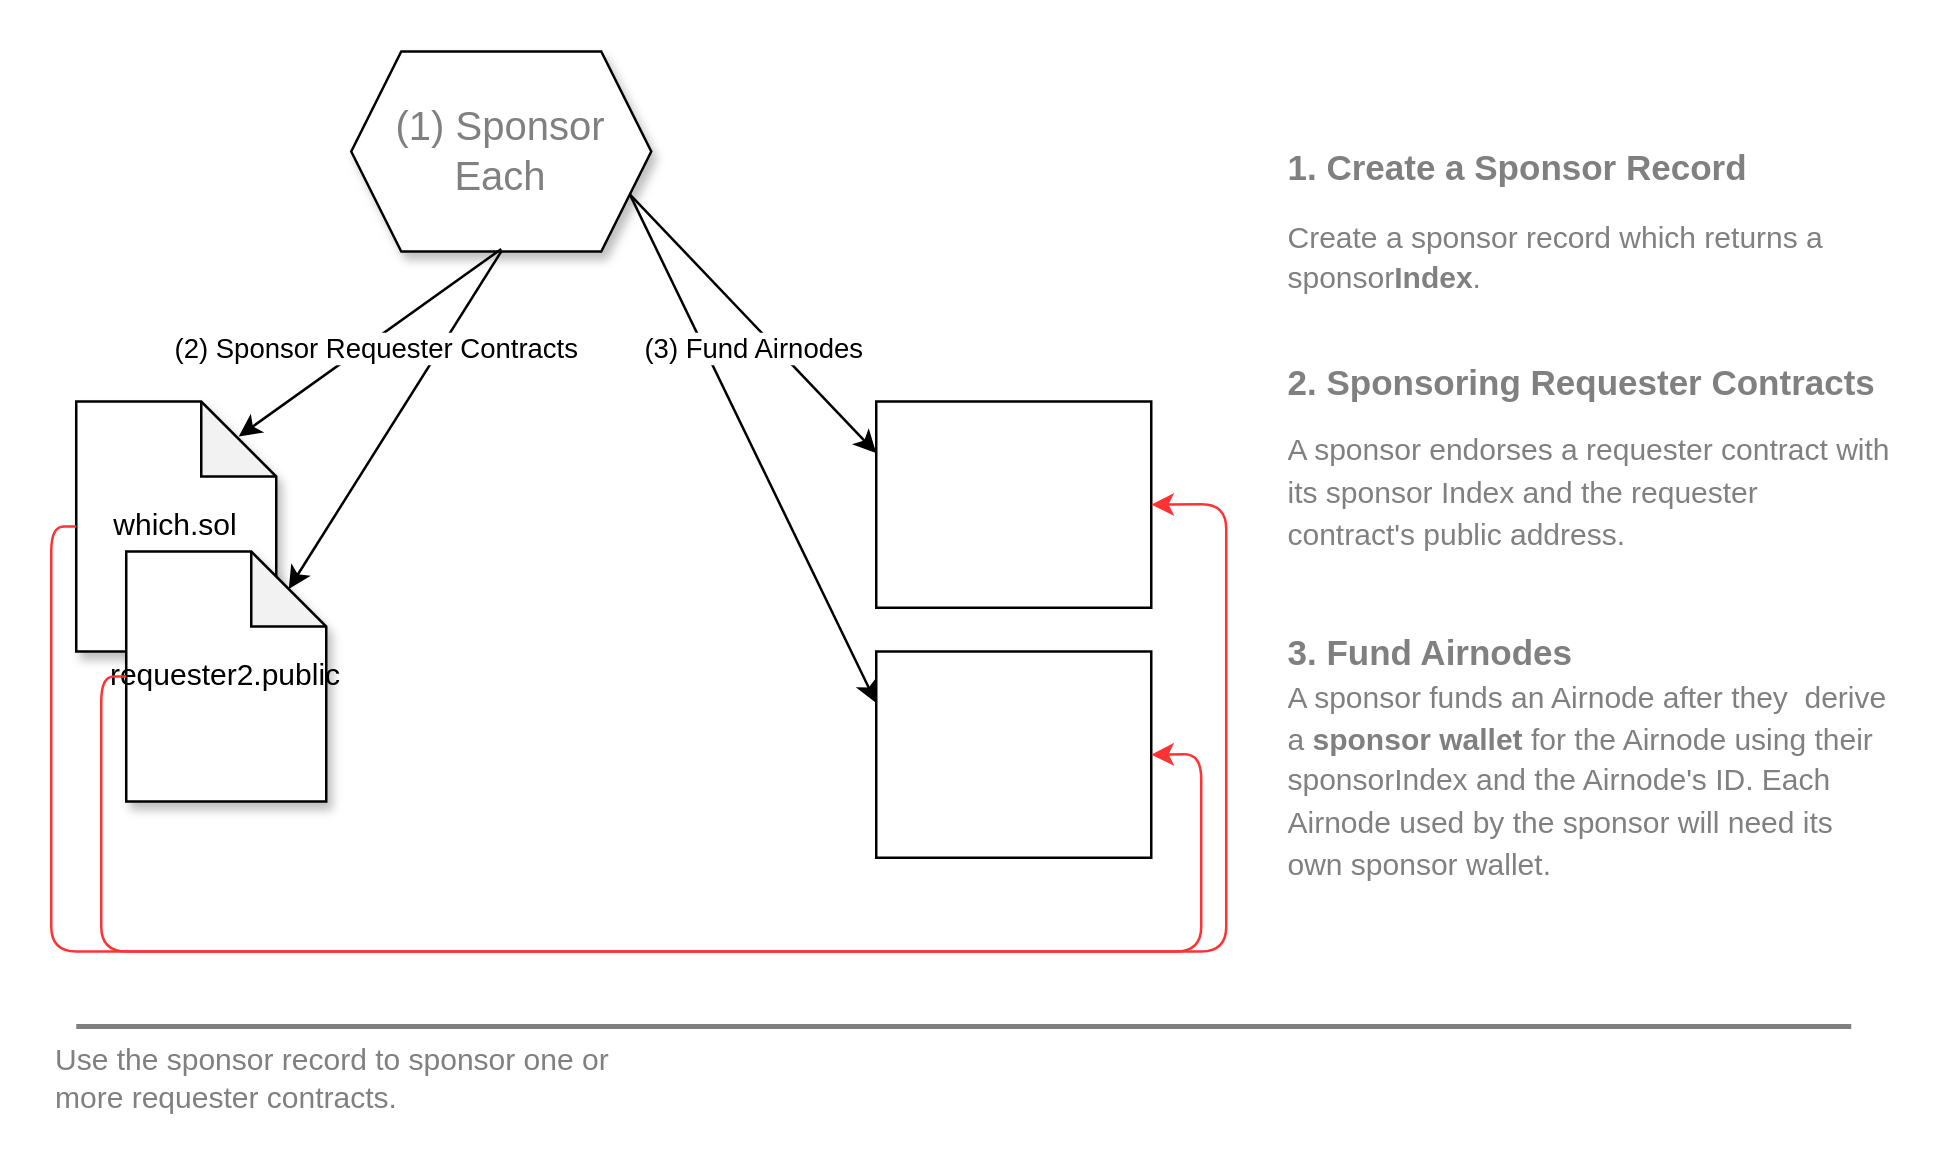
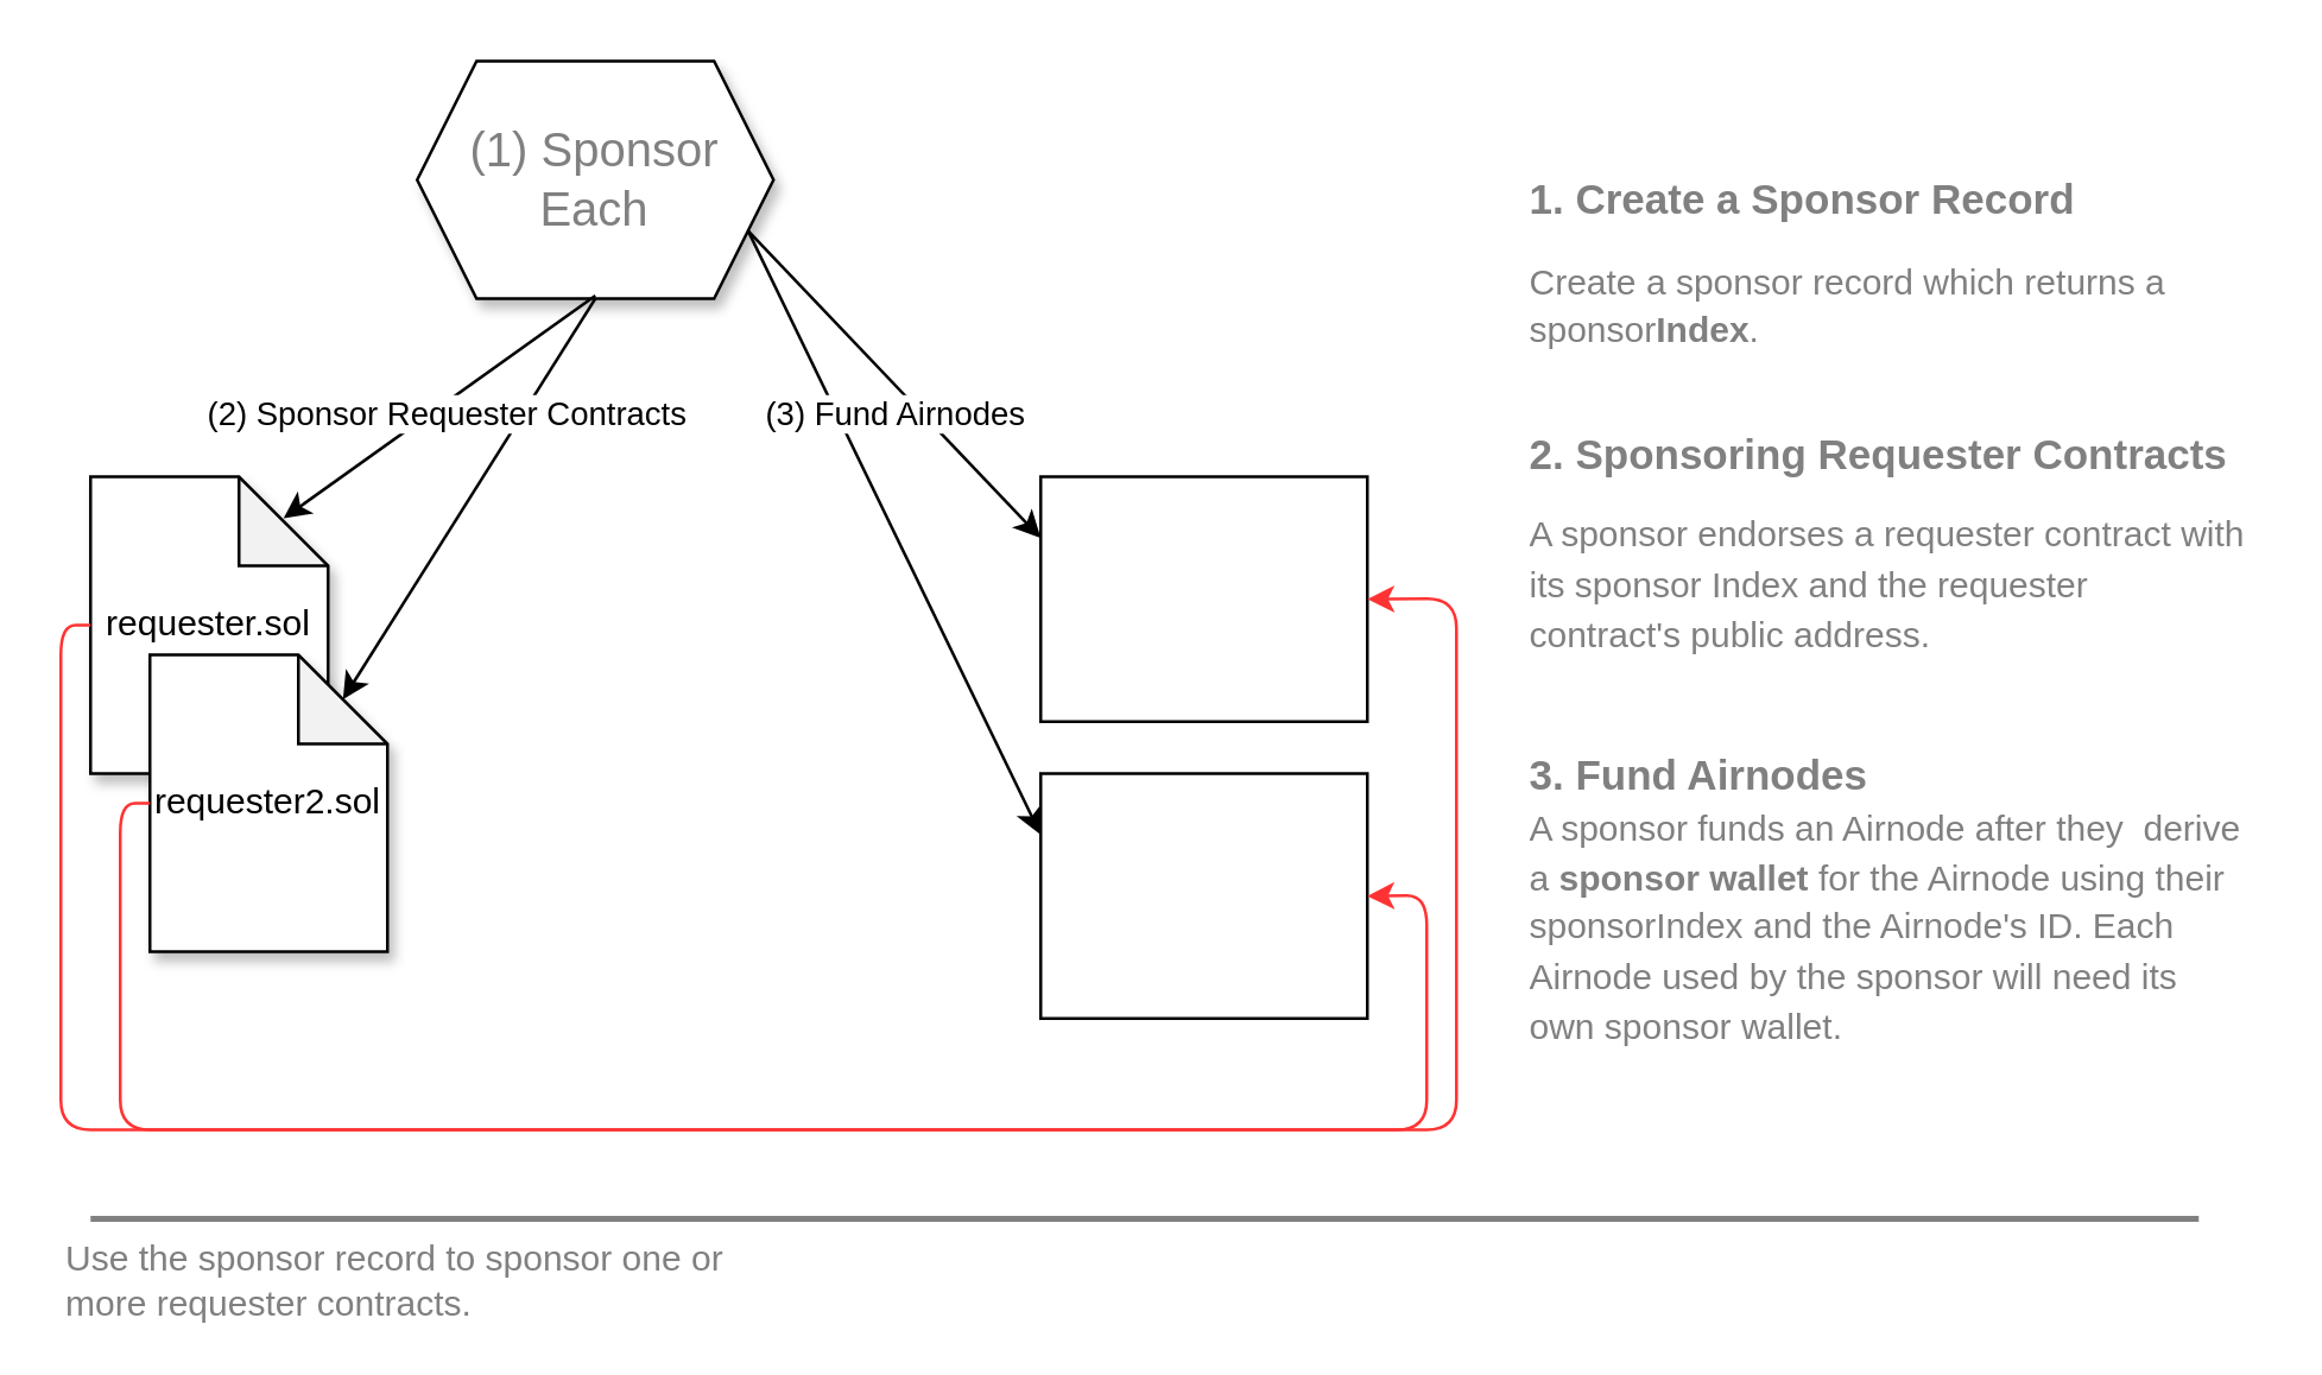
- <mxCell id="3" value="which.sol" style="shape=note;whiteSpace=wrap;html=1;backgroundOutline=1;darkOpacity=0.05;shadow=1;" parent="1" vertex="1"><mxGeometry x="30" y="160" width="80" height="100" as="geometry" /></mxCell>
+ <mxCell id="3" value="requester.sol" style="shape=note;whiteSpace=wrap;html=1;backgroundOutline=1;darkOpacity=0.05;shadow=1;" parent="1" vertex="1"><mxGeometry x="30" y="160" width="80" height="100" as="geometry" /></mxCell>
- <mxCell id="4" value="requester2.public" style="shape=note;whiteSpace=wrap;html=1;backgroundOutline=1;darkOpacity=0.05;shadow=1;" parent="1" vertex="1"><mxGeometry x="50" y="220" width="80" height="100" as="geometry" /></mxCell>
+ <mxCell id="4" value="requester2.sol" style="shape=note;whiteSpace=wrap;html=1;backgroundOutline=1;darkOpacity=0.05;shadow=1;" parent="1" vertex="1"><mxGeometry x="50" y="220" width="80" height="100" as="geometry" /></mxCell>
